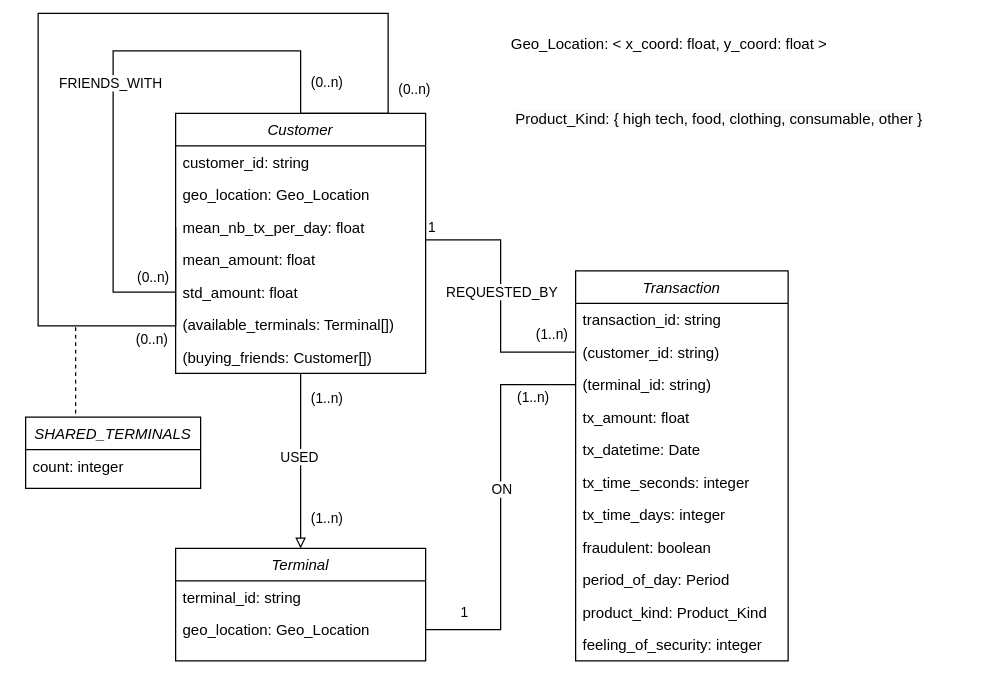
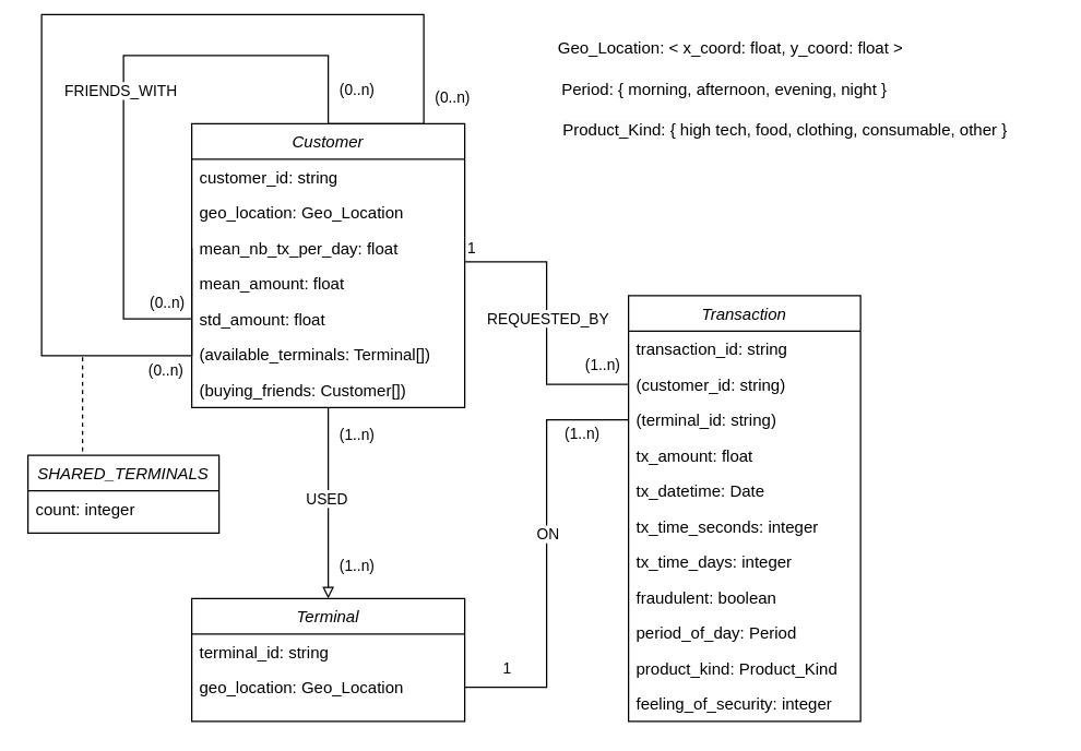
+ <mxCell id="45" value="&lt;span style=&quot;text-align: left;&quot;&gt;Period: { morning, afternoon, evening, night }&lt;/span&gt;" style="text;html=1;align=center;verticalAlign=middle;resizable=0;points=[];autosize=1;strokeColor=none;fillColor=none;" parent="1" vertex="1"><mxGeometry x="400" y="50" width="260" height="30" as="geometry" /></mxCell>
